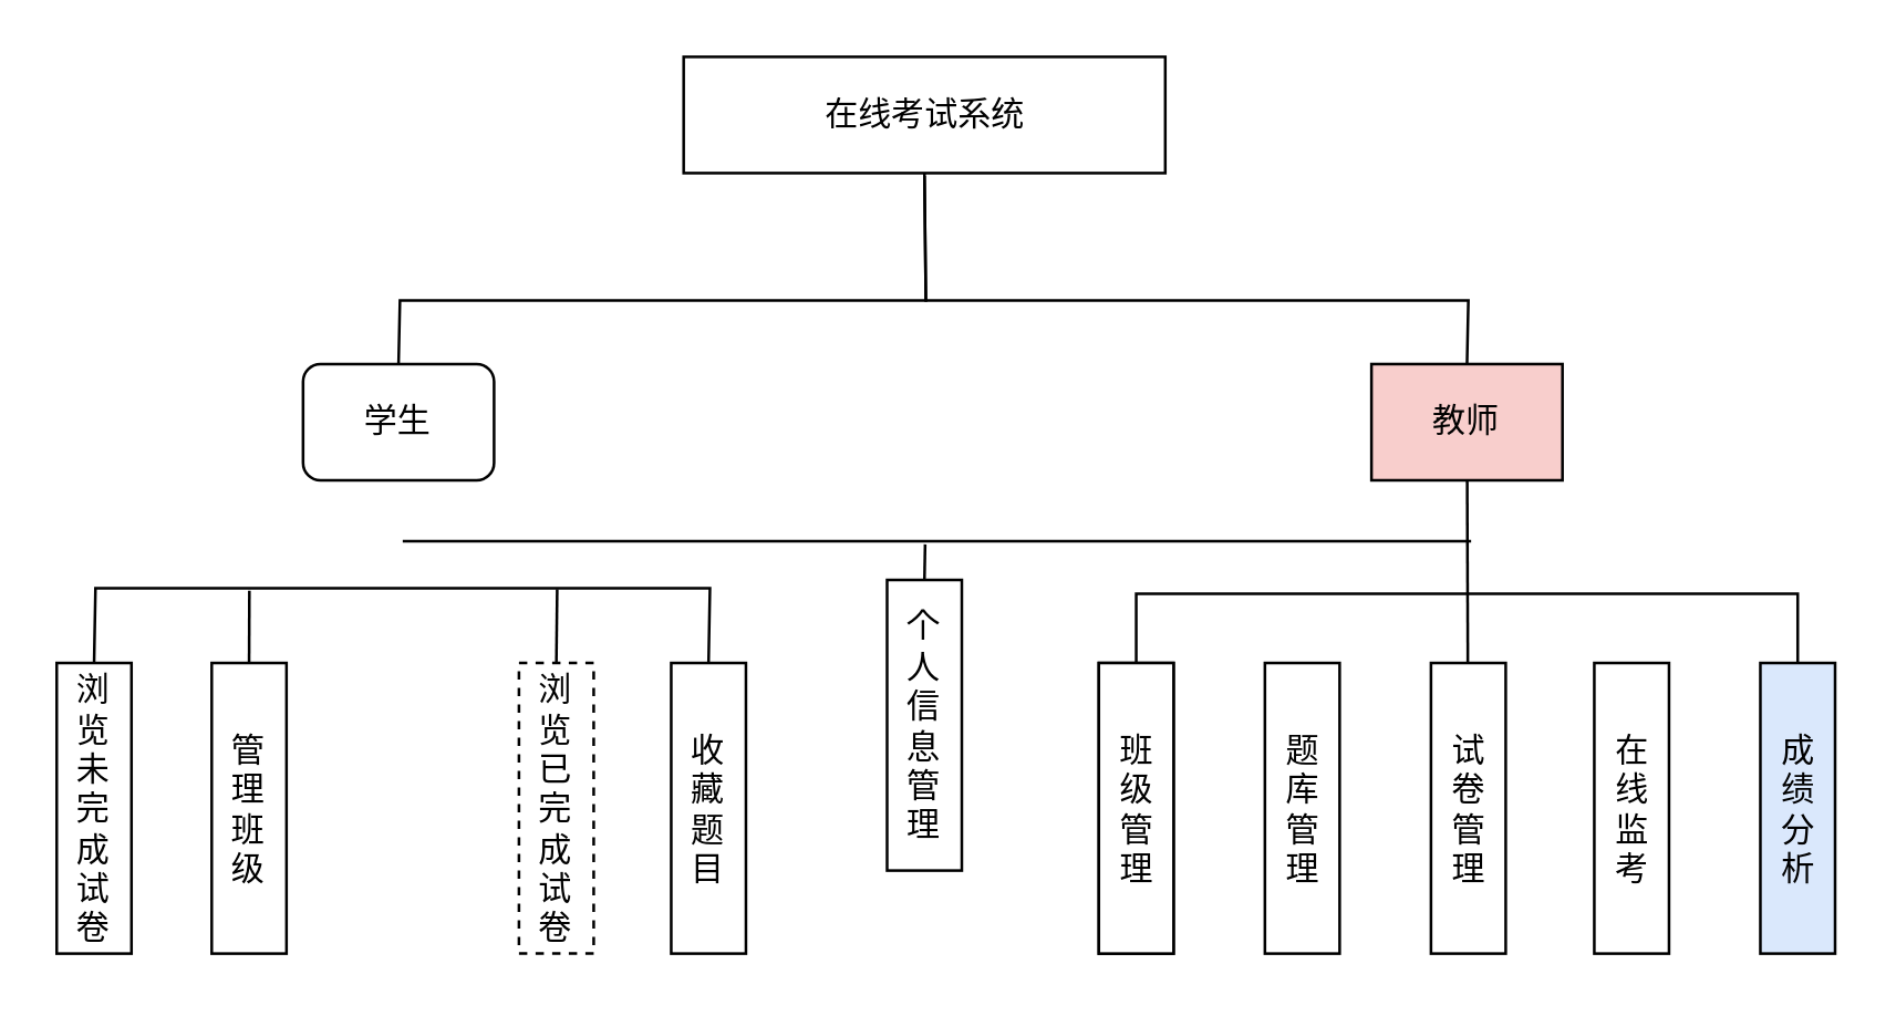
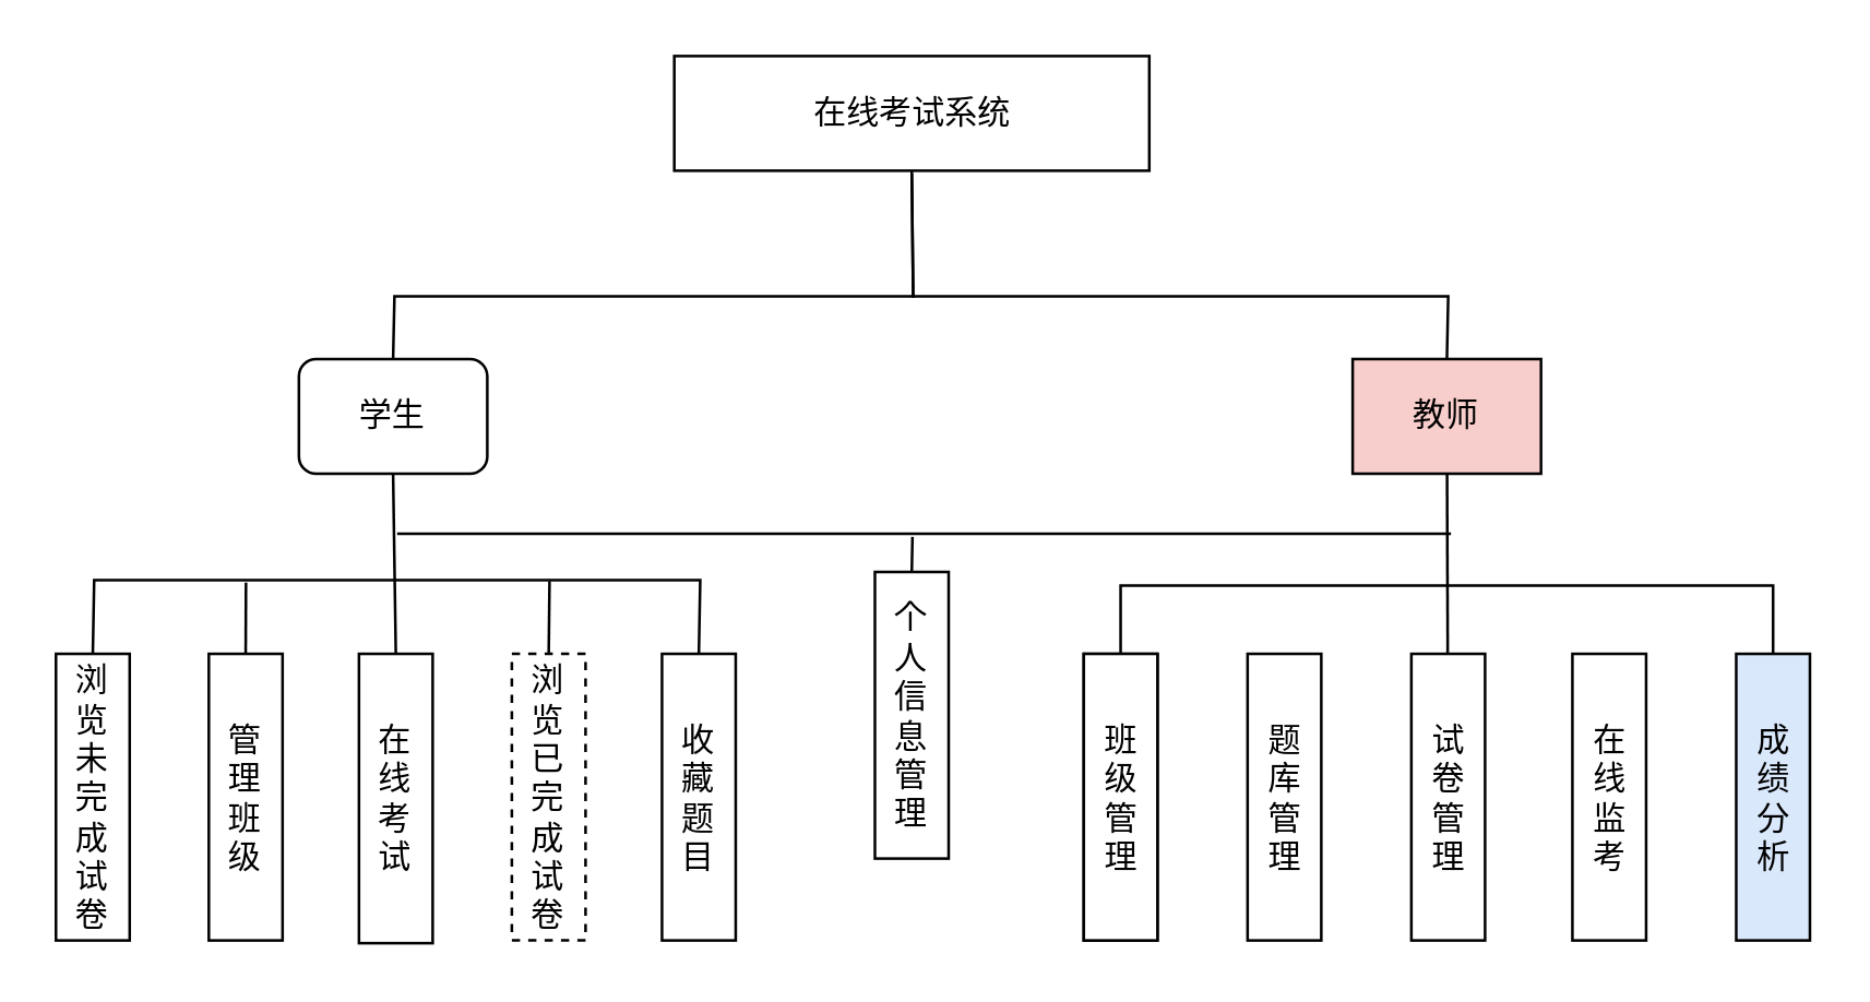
+ <mxCell id="4" style="edgeStyle=none;html=1;exitX=0.5;exitY=1;exitDx=0;exitDy=0;entryX=0.5;entryY=0;entryDx=0;entryDy=0;rounded=0;strokeColor=#000000;endArrow=none;endFill=0;" edge="1" parent="1" source="6" target="8"><mxGeometry relative="1" as="geometry" /></mxCell>
+ <mxCell id="8" value="在&lt;br&gt;线&lt;br&gt;考&lt;br&gt;试" style="rounded=0;whiteSpace=wrap;html=1;fillColor=#FFFFFF;strokeColor=#000000;fontColor=#000000;" vertex="1" parent="1"><mxGeometry x="131" y="239" width="27" height="106" as="geometry" /></mxCell>
